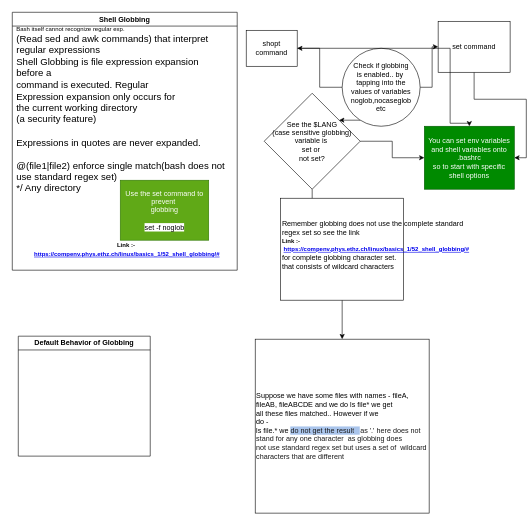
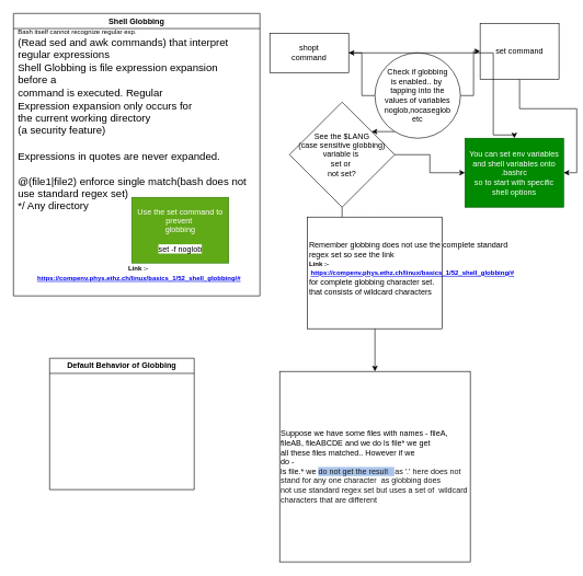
- <mxCell id="19" value="shopt&lt;div&gt;command&lt;/div&gt;" style="whiteSpace=wrap;html=1;" vertex="1" parent="1"><mxGeometry x="410" y="50" width="85" height="60" as="geometry" /></mxCell>
+ <mxCell id="19" value="shopt&lt;div&gt;command&lt;/div&gt;" style="whiteSpace=wrap;html=1;" vertex="1" parent="1"><mxGeometry x="410" y="50" width="120" height="60" as="geometry" /></mxCell>
- <mxCell id="21" value="Default Behavior of Globbing" style="swimlane;whiteSpace=wrap;html=1;" vertex="1" parent="1"><mxGeometry x="30" y="560" width="220" height="200" as="geometry" /></mxCell>
+ <mxCell id="21" value="Default Behavior of Globbing" style="swimlane;whiteSpace=wrap;html=1;" vertex="1" parent="1"><mxGeometry x="75" y="545" width="220" height="200" as="geometry" /></mxCell>
